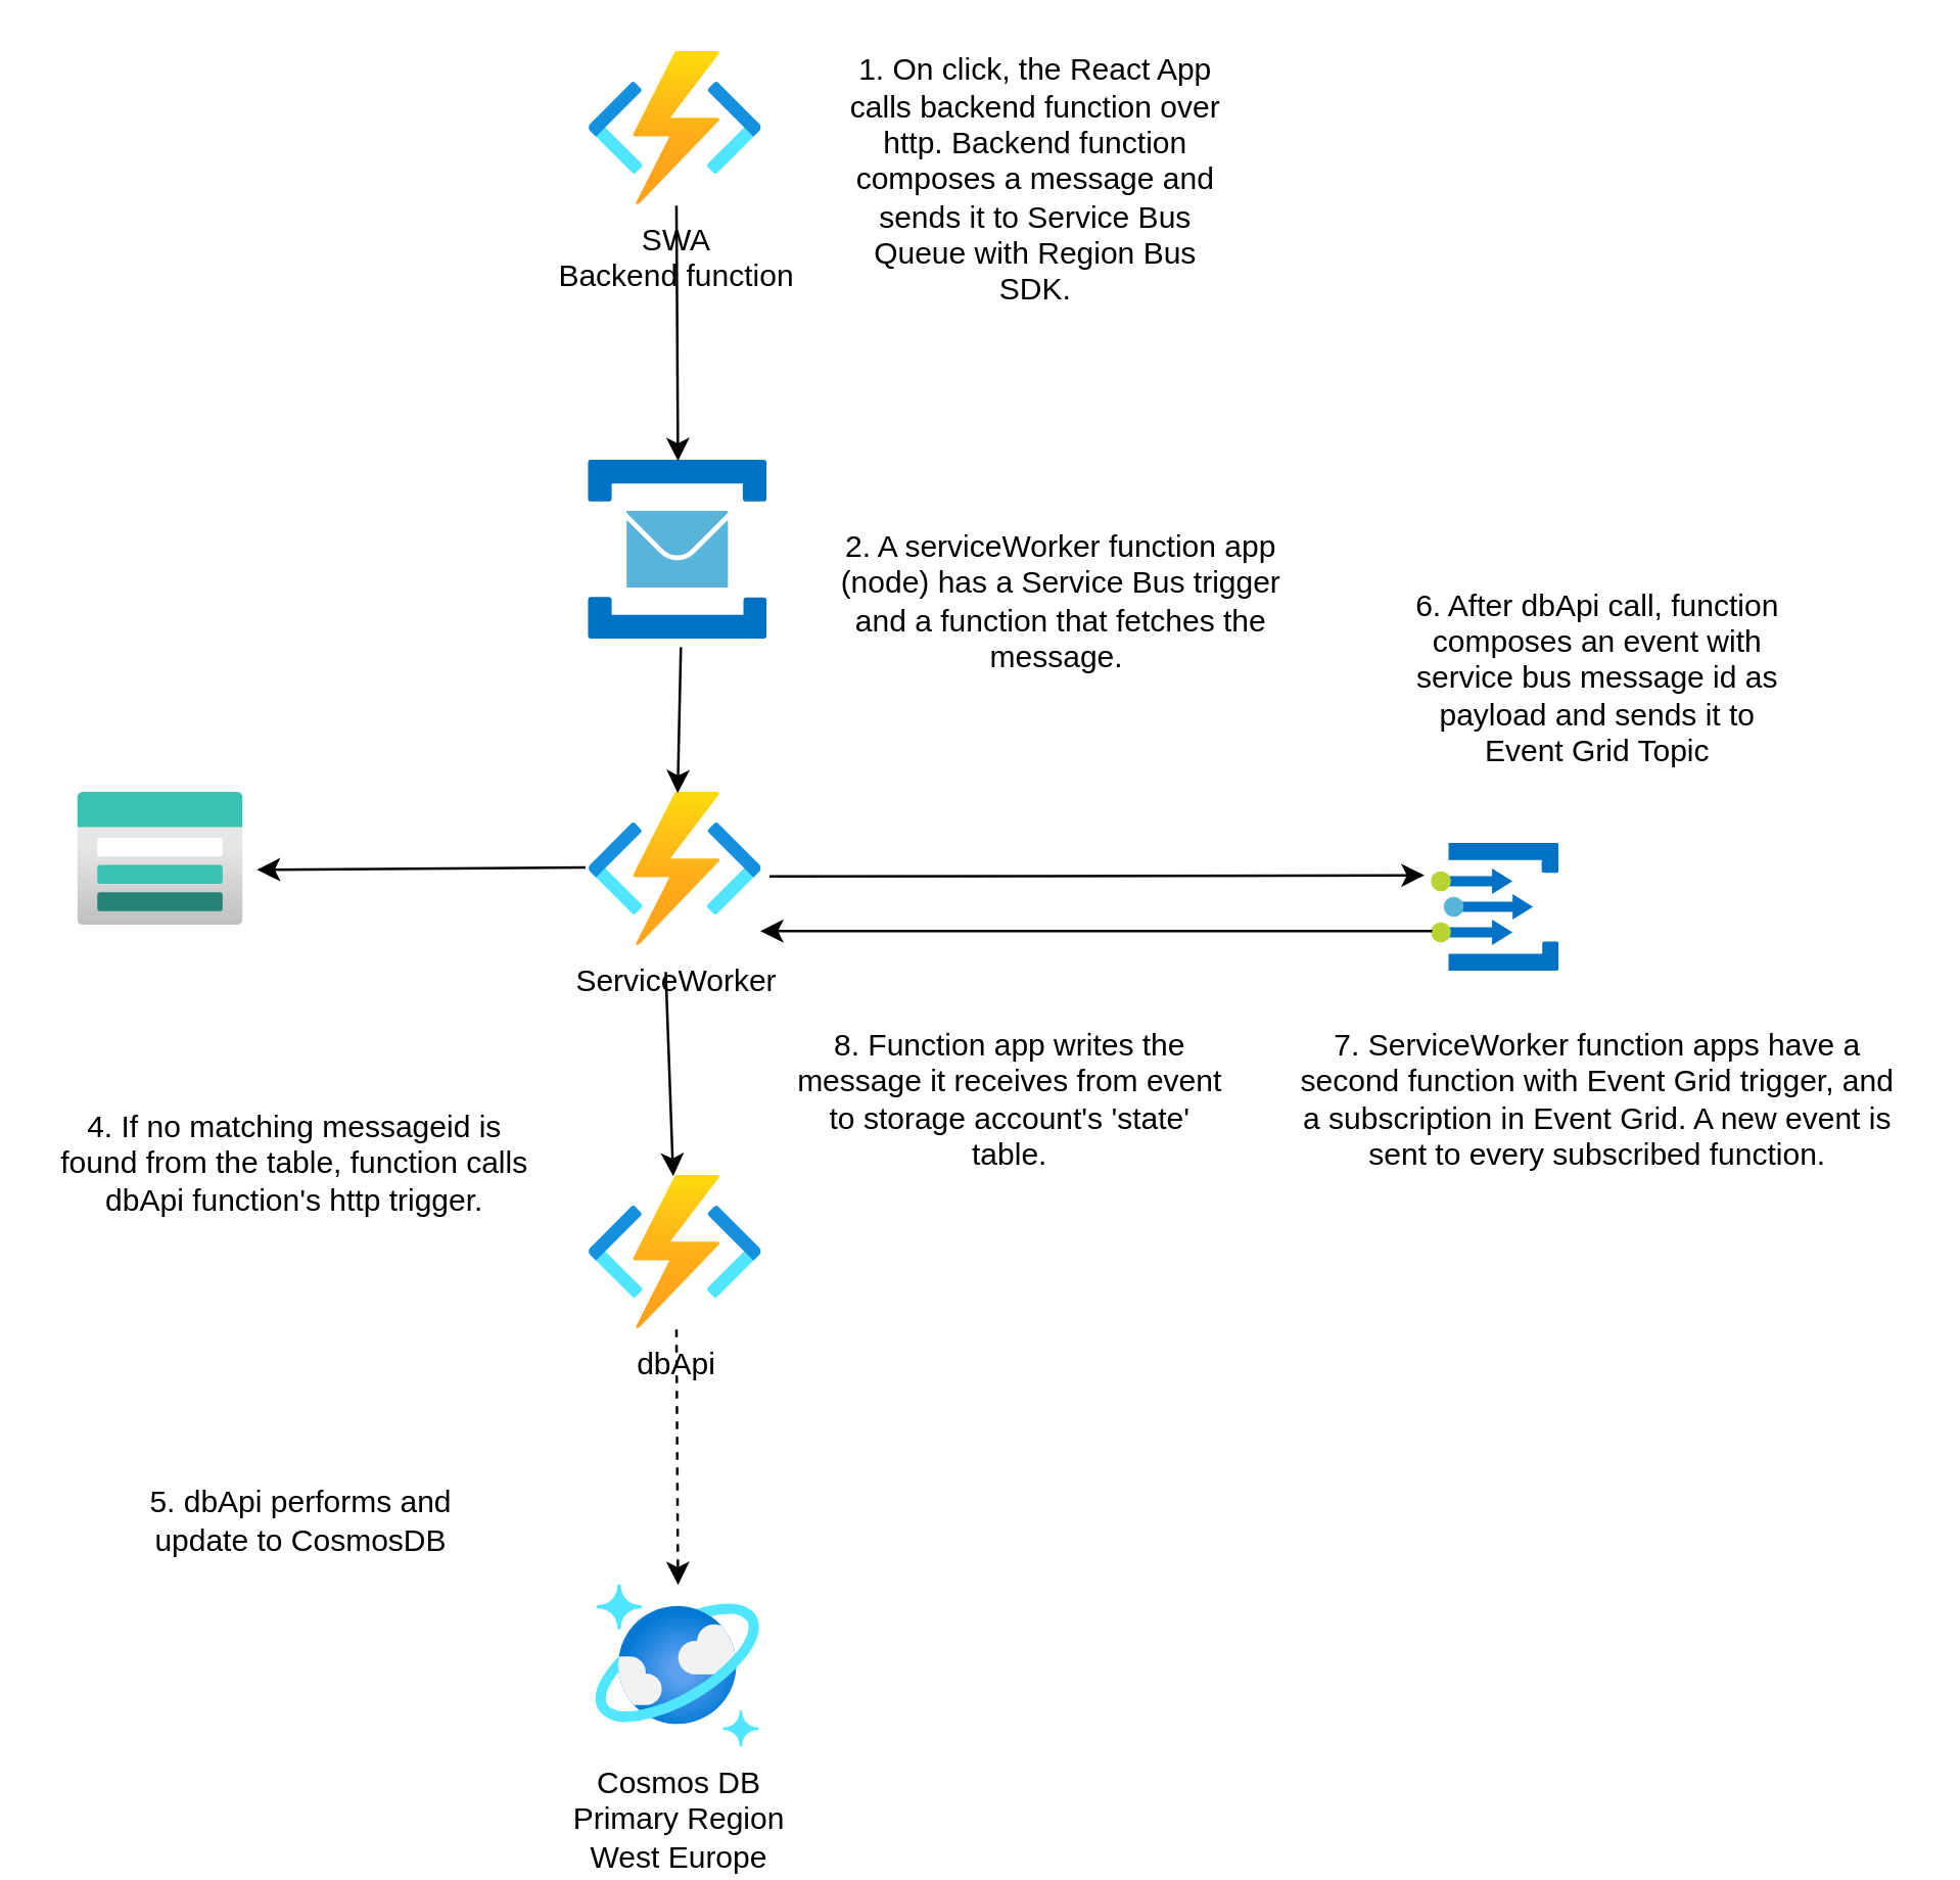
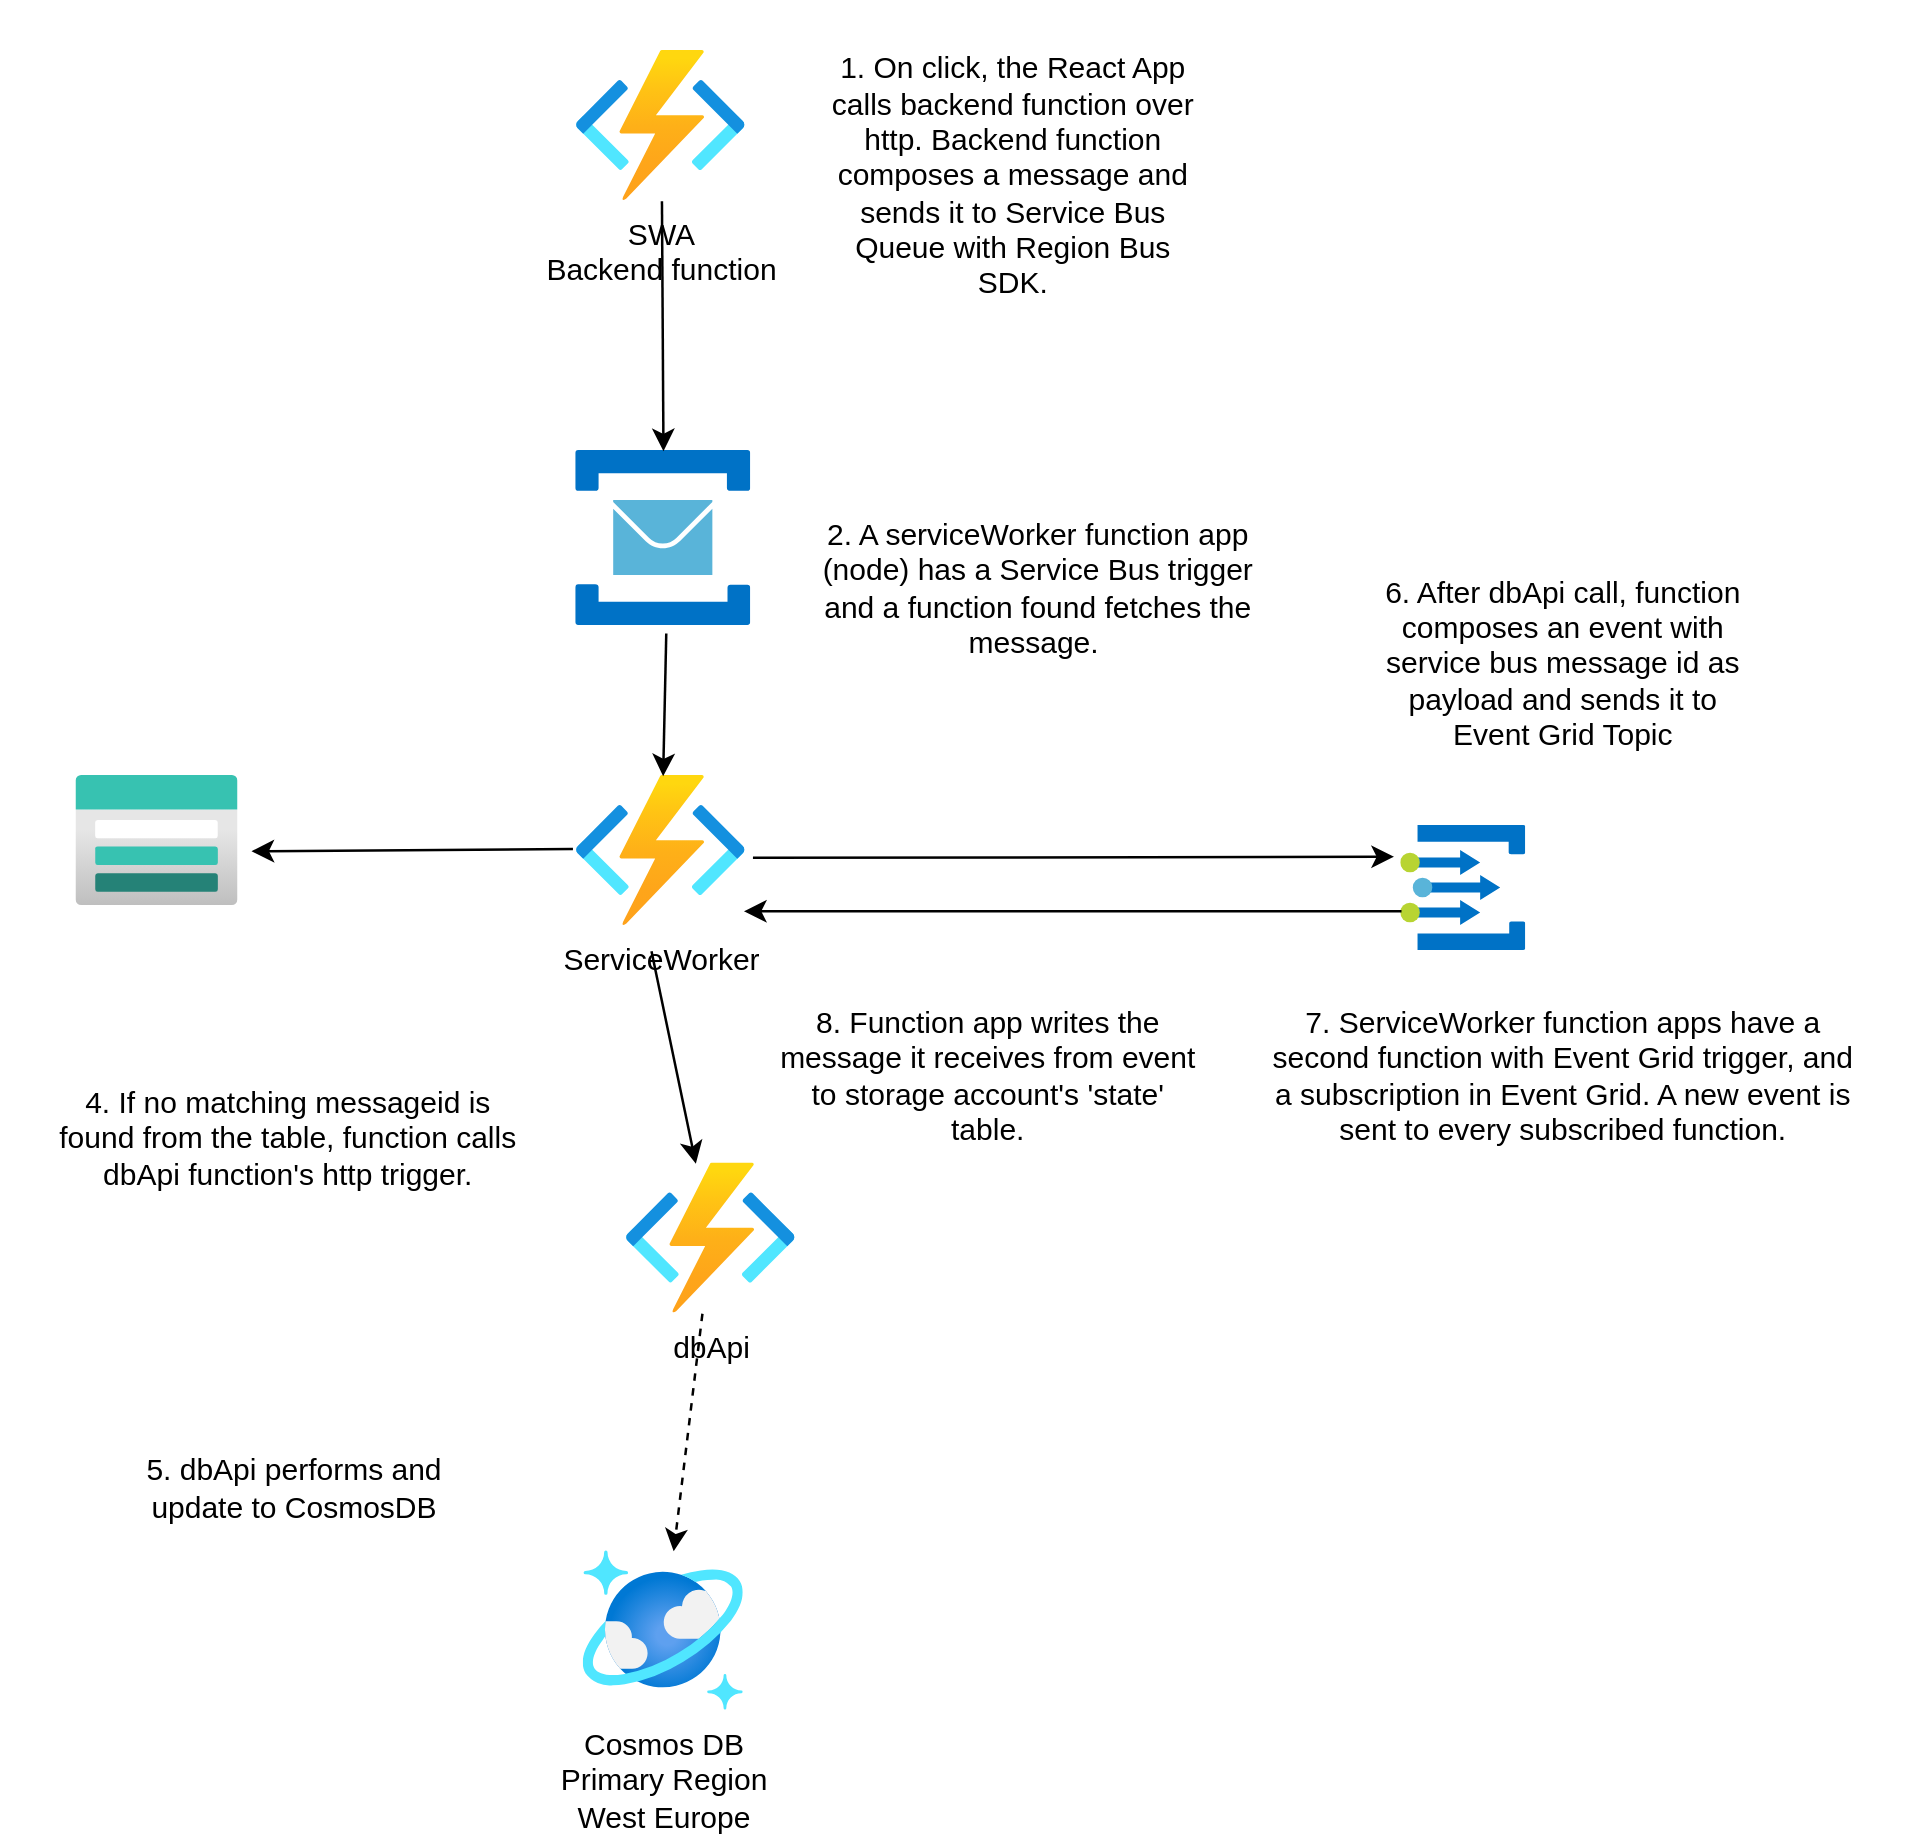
- <mxCell id="8" value="2. A serviceWorker function app (node) has a Service Bus trigger and a function that fetches the message.&amp;nbsp;" style="text;html=1;strokeColor=none;fillColor=none;align=center;verticalAlign=middle;whiteSpace=wrap;rounded=0;" vertex="1" parent="1"><mxGeometry x="320" y="200" width="190" height="70" as="geometry" /></mxCell>
+ <mxCell id="8" value="2. A serviceWorker function app (node) has a Service Bus trigger and a function found fetches the message.&amp;nbsp;" style="text;html=1;strokeColor=none;fillColor=none;align=center;verticalAlign=middle;whiteSpace=wrap;rounded=0;" vertex="1" parent="1"><mxGeometry x="320" y="200" width="190" height="70" as="geometry" /></mxCell>
- <mxCell id="11" value="dbApi" style="aspect=fixed;html=1;points=[];align=center;image;fontSize=12;image=img/lib/azure2/compute/Function_Apps.svg;" vertex="1" parent="1"><mxGeometry x="230" y="460" width="68" height="60" as="geometry" /></mxCell>
+ <mxCell id="11" value="dbApi" style="aspect=fixed;html=1;points=[];align=center;image;fontSize=12;image=img/lib/azure2/compute/Function_Apps.svg;" vertex="1" parent="1"><mxGeometry x="250" y="465" width="68" height="60" as="geometry" /></mxCell>
